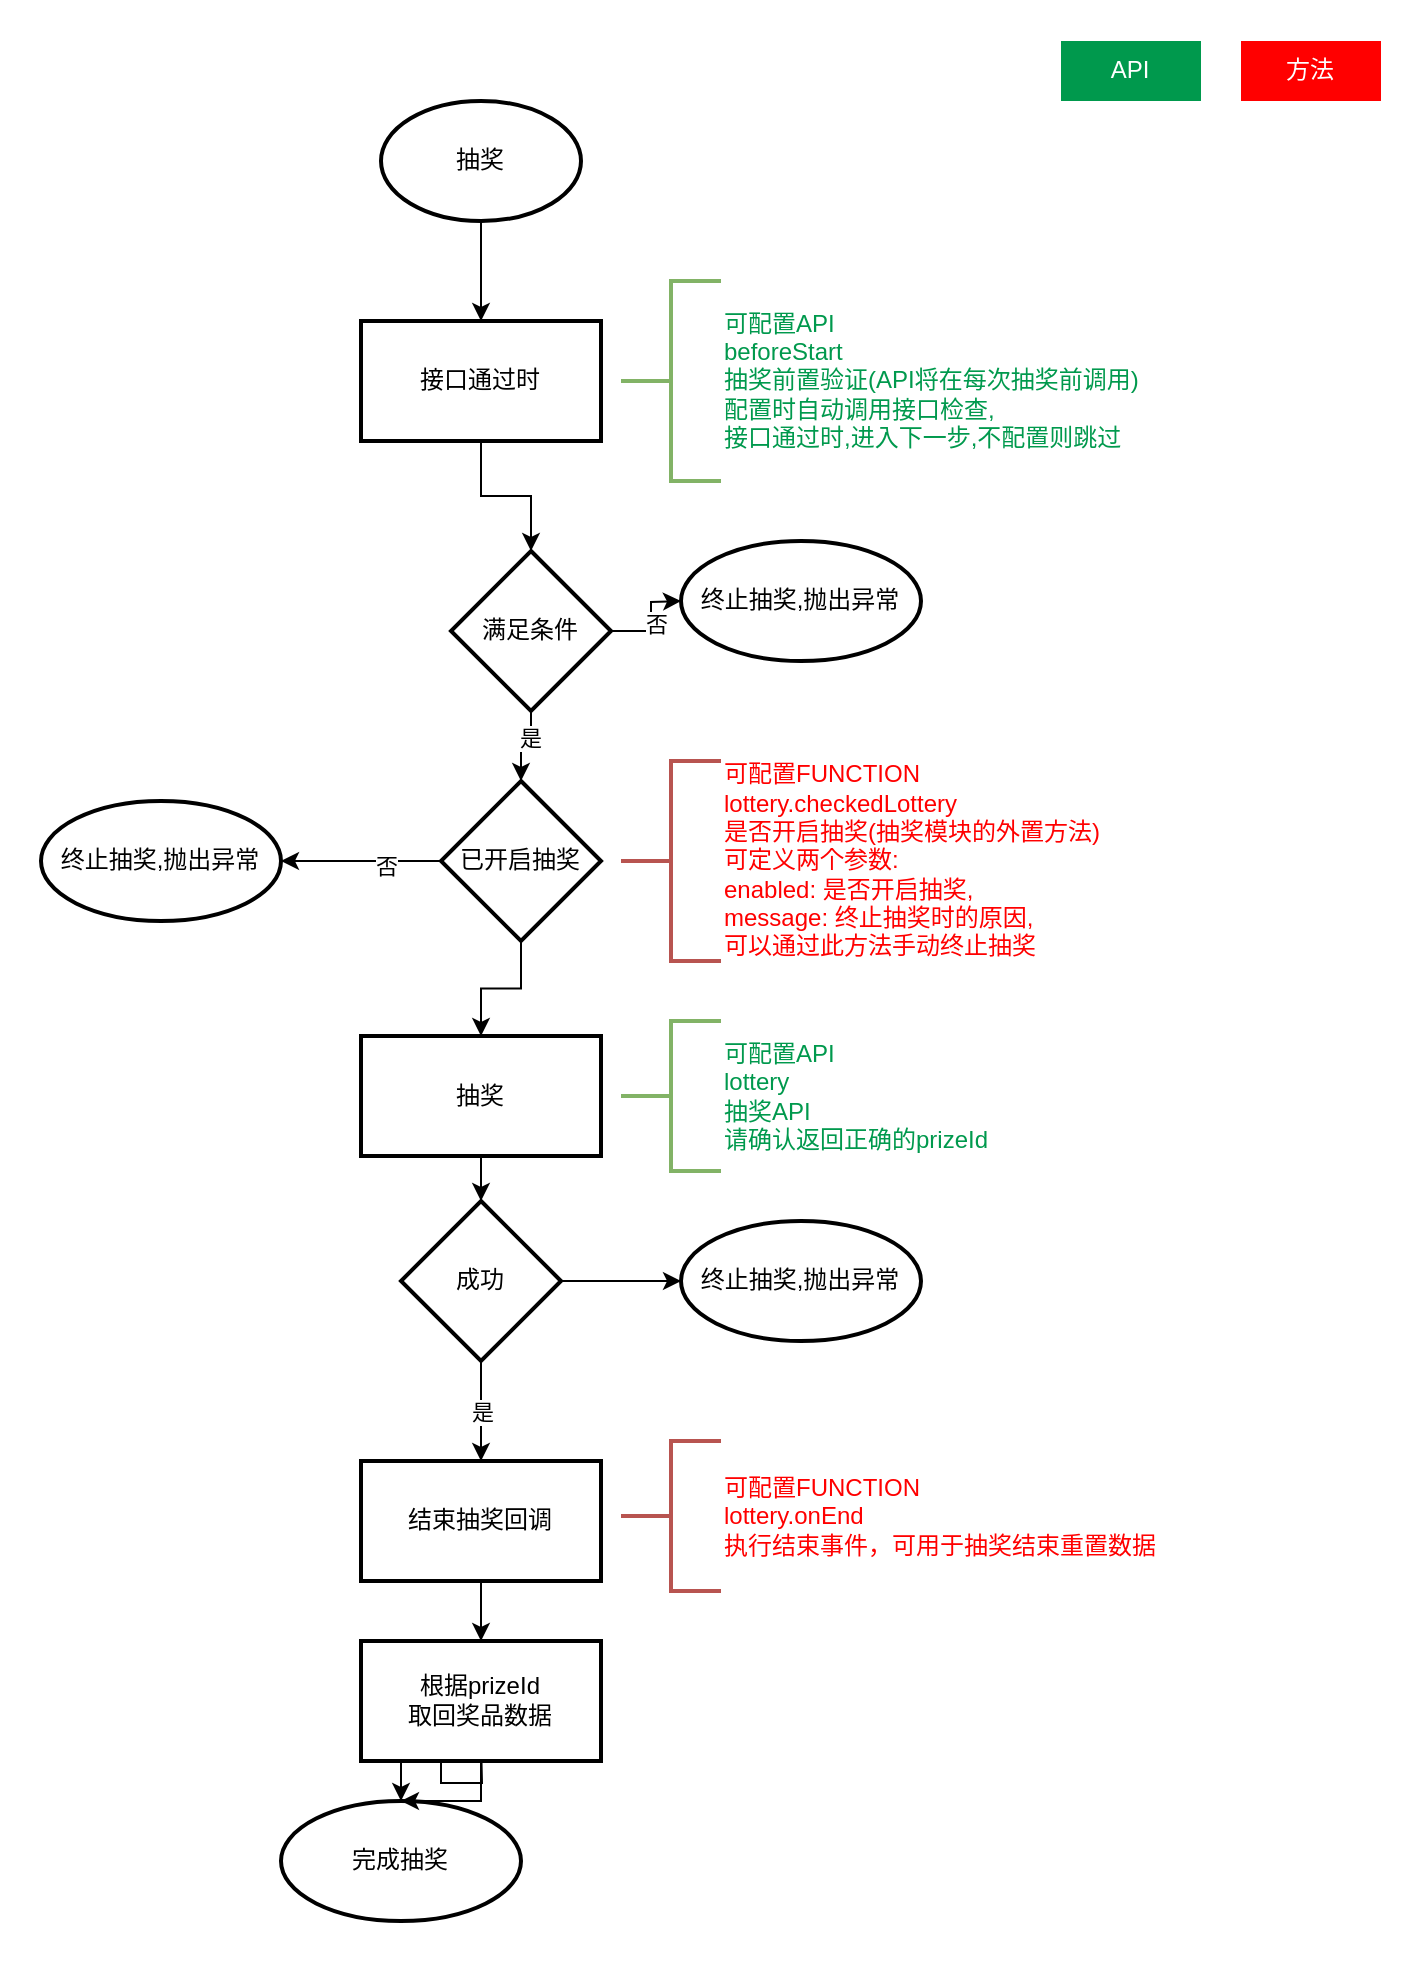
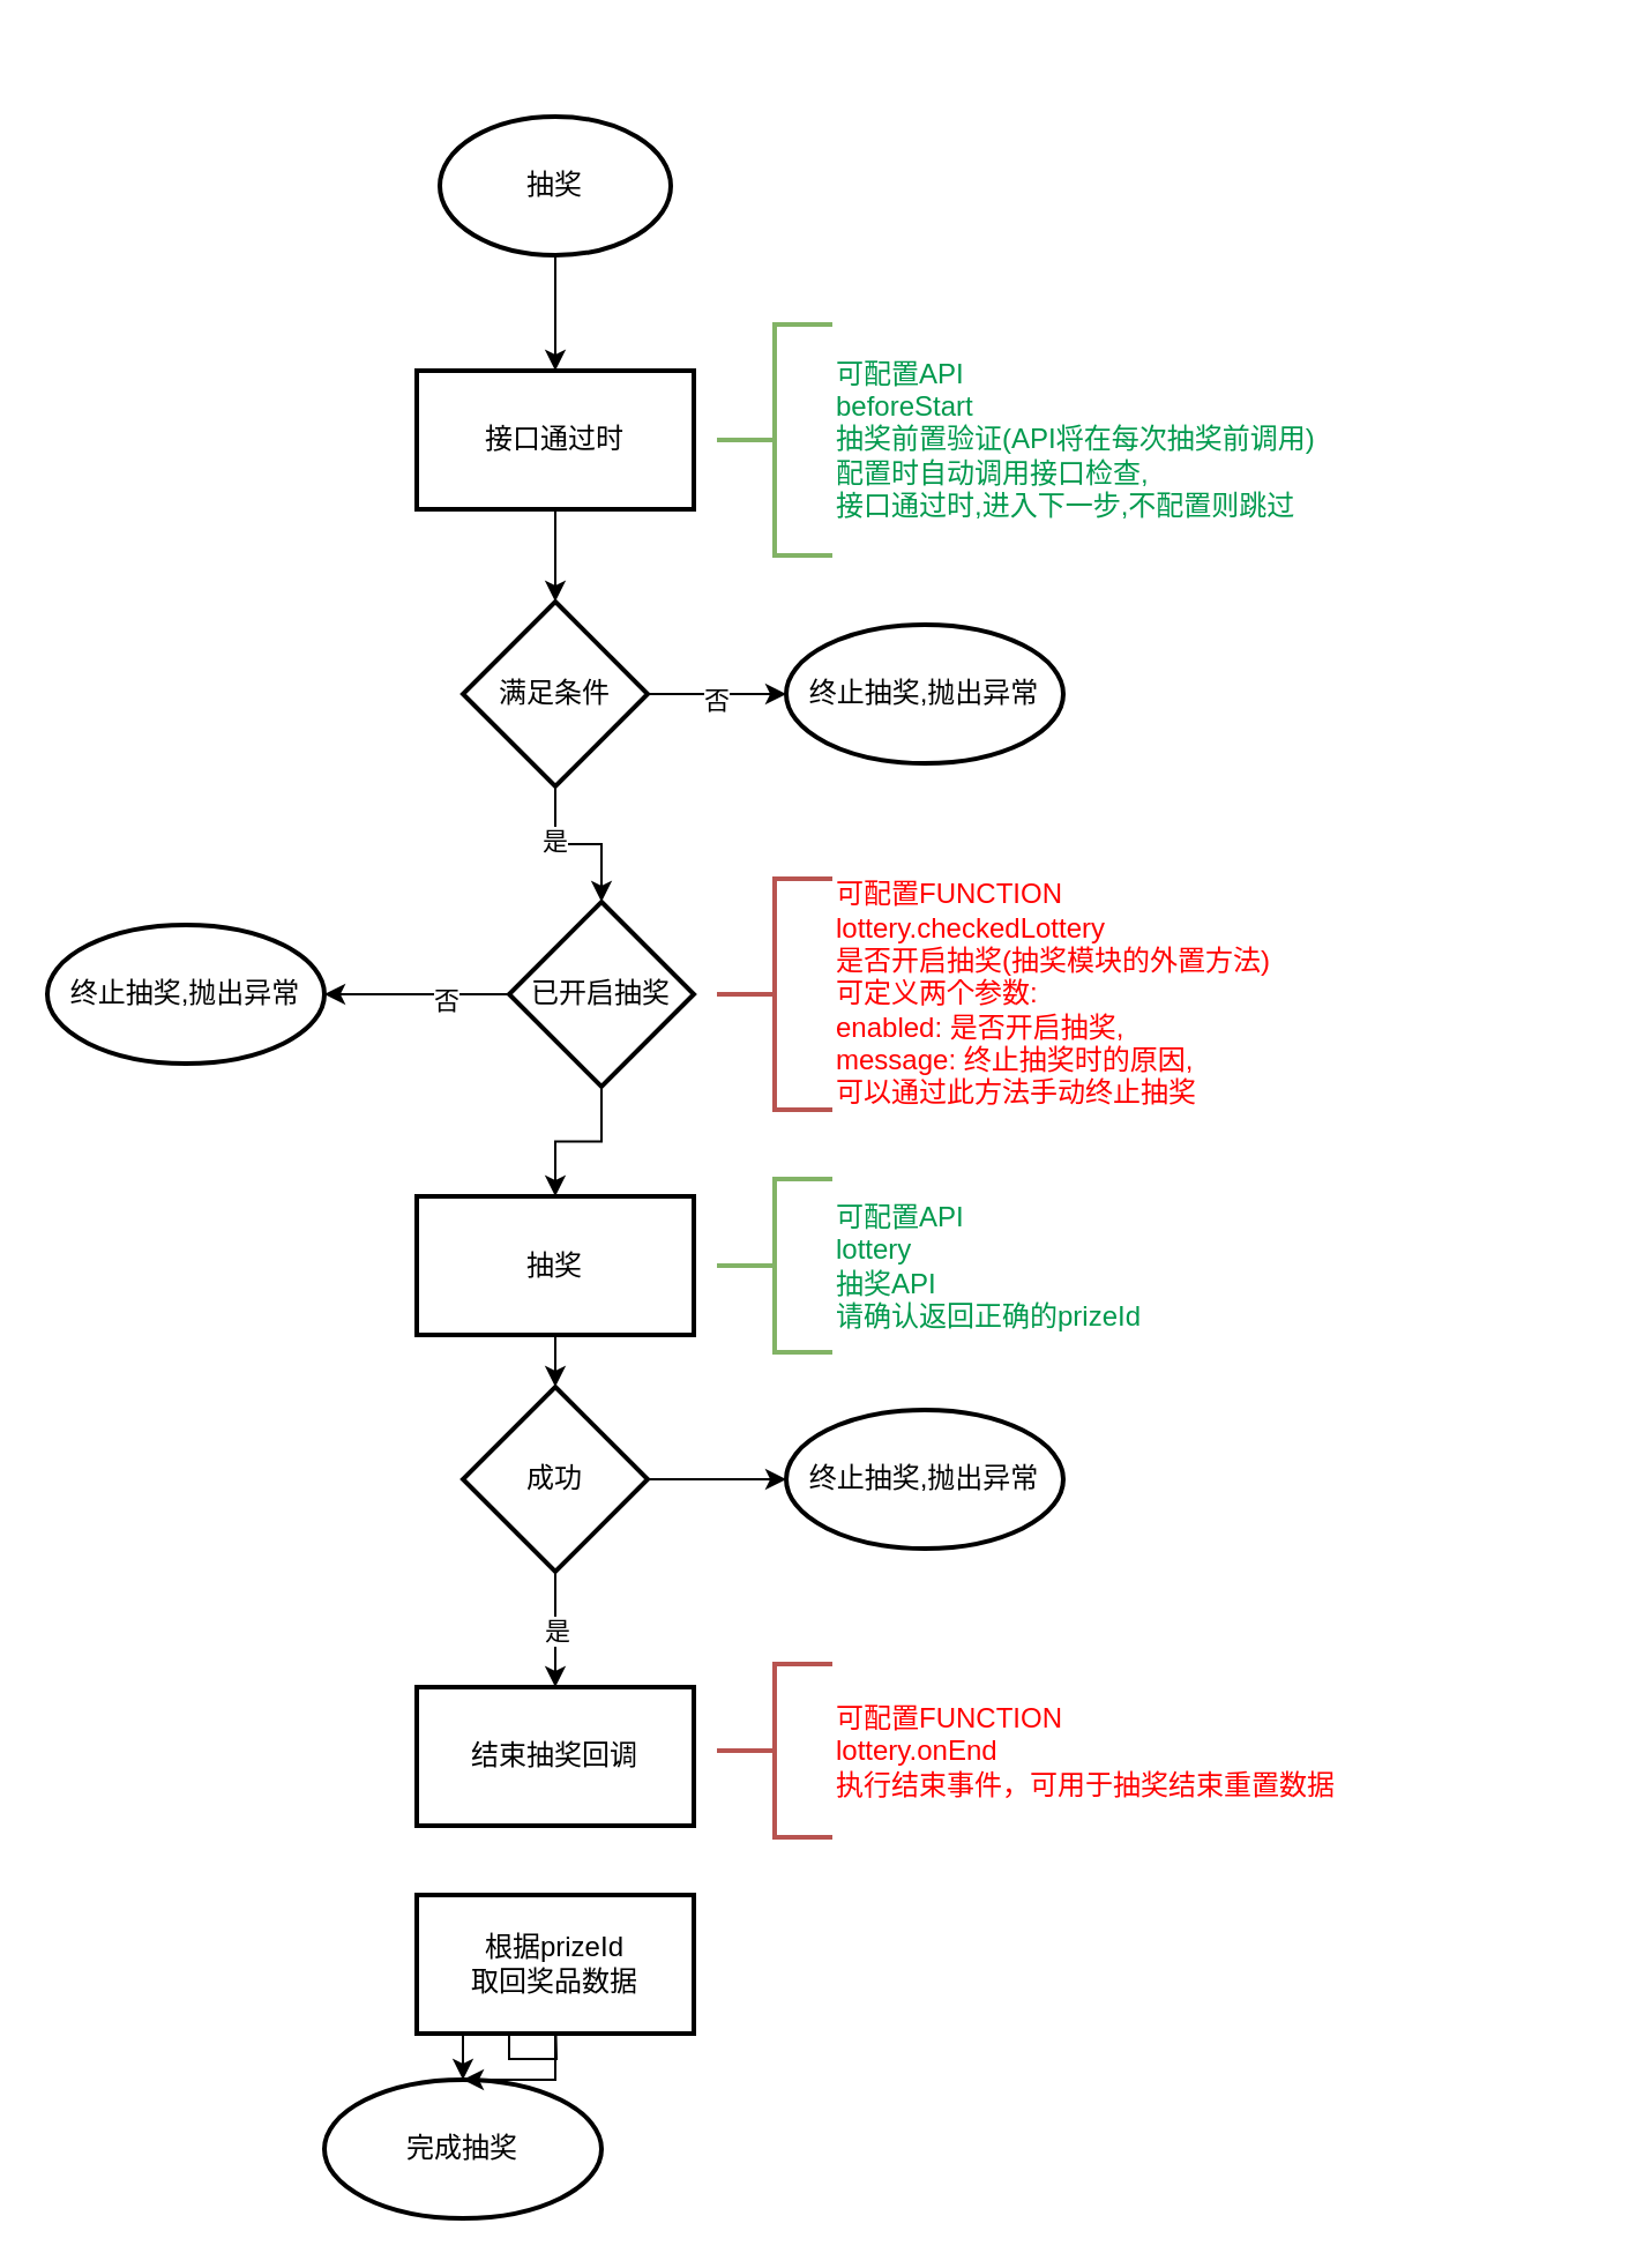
- <mxCell id="34" value="API" style="rounded=0;whiteSpace=wrap;html=1;strokeColor=none;fontColor=#FFFFFF;fillColor=#00994D;" vertex="1" parent="1"><mxGeometry x="530" y="20" width="70" height="30" as="geometry" /></mxCell>
- <mxCell id="35" value="方法" style="rounded=0;whiteSpace=wrap;html=1;fillColor=#FF0000;strokeColor=none;fontColor=#FFFFFF;" vertex="1" parent="1"><mxGeometry x="620" y="20" width="70" height="30" as="geometry" /></mxCell>
- <mxCell id="11" value="满足条件" style="rhombus;whiteSpace=wrap;html=1;strokeWidth=2;" vertex="1" parent="1"><mxGeometry x="225" y="275" width="80" height="80" as="geometry" /></mxCell>
+ <mxCell id="11" value="满足条件" style="rhombus;whiteSpace=wrap;html=1;strokeWidth=2;" vertex="1" parent="1"><mxGeometry x="200" y="260" width="80" height="80" as="geometry" /></mxCell>
- <mxCell id="31" style="edgeStyle=orthogonalEdgeStyle;rounded=0;orthogonalLoop=1;jettySize=auto;html=1;exitX=0.5;exitY=1;exitDx=0;exitDy=0;entryX=0.5;entryY=0;entryDx=0;entryDy=0;" edge="1" parent="1" source="32" target="30"><mxGeometry relative="1" as="geometry" /></mxCell>
